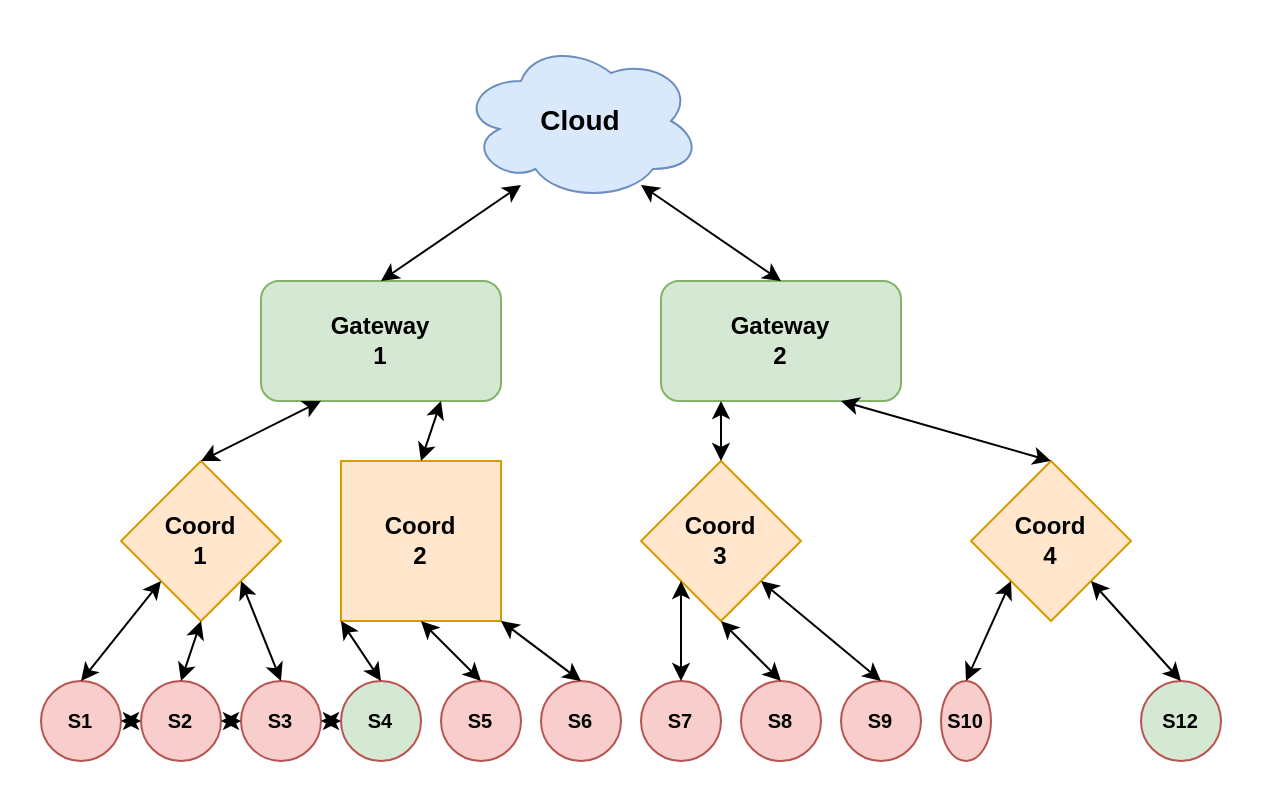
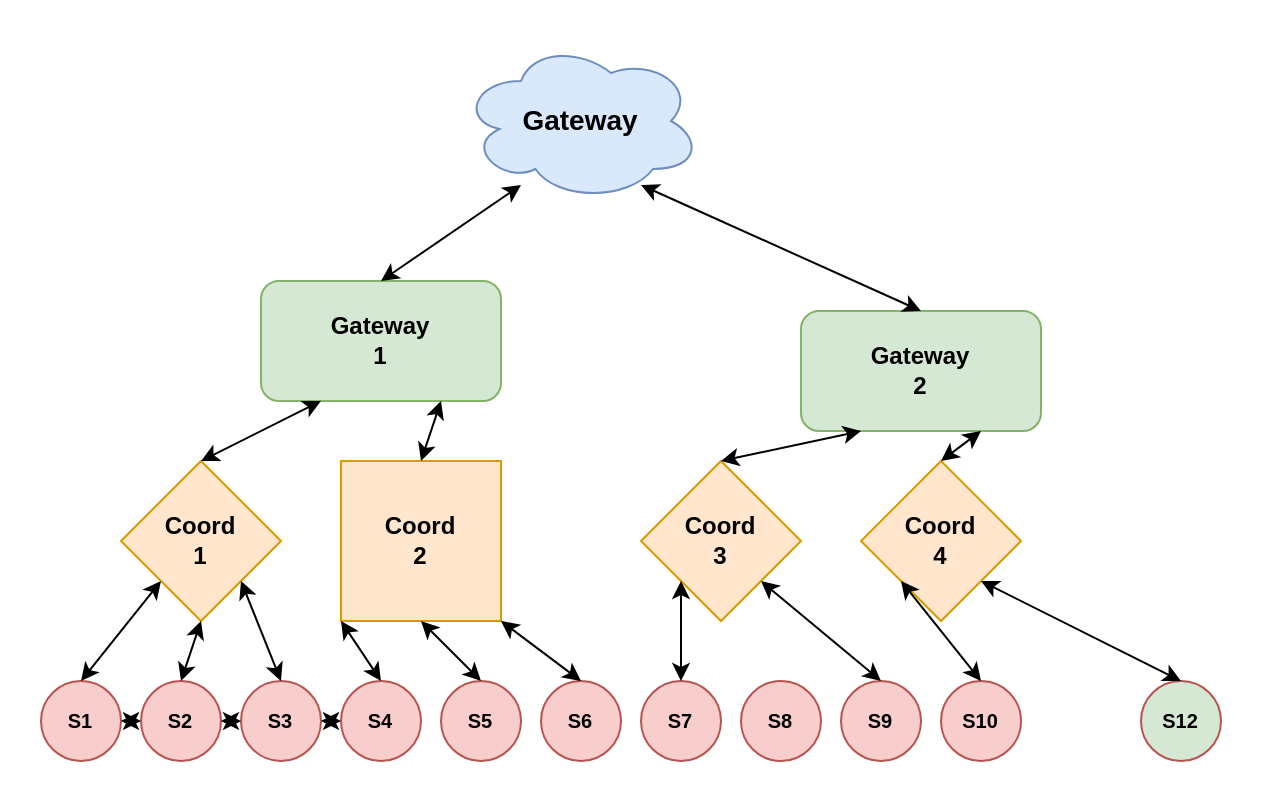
- <mxCell id="2" value="Cloud" style="ellipse;shape=cloud;whiteSpace=wrap;html=1;fillColor=#dae8fc;strokeColor=#6c8ebf;fontSize=14;fontStyle=1" vertex="1" parent="1"><mxGeometry x="230" y="20" width="120" height="80" as="geometry" /></mxCell>
+ <mxCell id="2" value="Gateway" style="ellipse;shape=cloud;whiteSpace=wrap;html=1;fillColor=#dae8fc;strokeColor=#6c8ebf;fontSize=14;fontStyle=1" vertex="1" parent="1"><mxGeometry x="230" y="20" width="120" height="80" as="geometry" /></mxCell>
- <mxCell id="4" value="Gateway&#10;2" style="rounded=1;whiteSpace=wrap;html=1;fillColor=#d5e8d4;strokeColor=#82b366;fontSize=12;fontStyle=1" vertex="1" parent="1"><mxGeometry x="330" y="140" width="120" height="60" as="geometry" /></mxCell>
+ <mxCell id="4" value="Gateway&#10;2" style="rounded=1;whiteSpace=wrap;html=1;fillColor=#d5e8d4;strokeColor=#82b366;fontSize=12;fontStyle=1" vertex="1" parent="1"><mxGeometry x="400" y="155" width="120" height="60" as="geometry" /></mxCell>
- <mxCell id="10" value="Coord&#10;4" style="rhombus;whiteSpace=wrap;html=1;fillColor=#ffe6cc;strokeColor=#d79b00;fontSize=12;fontStyle=1" vertex="1" parent="1"><mxGeometry x="485" y="230" width="80" height="80" as="geometry" /></mxCell>
+ <mxCell id="10" value="Coord&#10;4" style="rhombus;whiteSpace=wrap;html=1;fillColor=#ffe6cc;strokeColor=#d79b00;fontSize=12;fontStyle=1" vertex="1" parent="1"><mxGeometry x="430" y="230" width="80" height="80" as="geometry" /></mxCell>
- <mxCell id="33" value="" style="endArrow=classic;startArrow=classic;html=1;rounded=0;exitX=0.5;exitY=0;exitDx=0;exitDy=0;entryX=0.5;entryY=1;entryDx=0;entryDy=0;" edge="1" parent="1" source="22" target="9"><mxGeometry width="50" height="50" relative="1" as="geometry"><mxPoint x="280" y="320" as="sourcePoint" /><mxPoint x="330" y="270" as="targetPoint" /></mxGeometry></mxCell>
- <mxCell id="18" value="S4" style="ellipse;whiteSpace=wrap;html=1;aspect=fixed;fillColor=#d5e8d4;strokeColor=#b85450;fontSize=10;fontStyle=1;" vertex="1" parent="1"><mxGeometry x="170" y="340" width="40" height="40" as="geometry" /></mxCell>
+ <mxCell id="18" value="S4" style="ellipse;whiteSpace=wrap;html=1;aspect=fixed;fillColor=#f8cecc;strokeColor=#b85450;fontSize=10;fontStyle=1" vertex="1" parent="1"><mxGeometry x="170" y="340" width="40" height="40" as="geometry" /></mxCell>
- <mxCell id="24" value="S10" style="ellipse;whiteSpace=wrap;html=1;aspect=fixed;fillColor=#f8cecc;strokeColor=#b85450;fontSize=10;fontStyle=1" vertex="1" parent="1"><mxGeometry x="470" y="340" width="25" height="40" as="geometry" /></mxCell>
+ <mxCell id="24" value="S10" style="ellipse;whiteSpace=wrap;html=1;aspect=fixed;fillColor=#f8cecc;strokeColor=#b85450;fontSize=10;fontStyle=1" vertex="1" parent="1"><mxGeometry x="470" y="340" width="40" height="40" as="geometry" /></mxCell>
